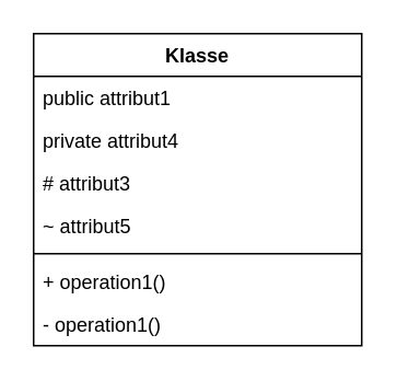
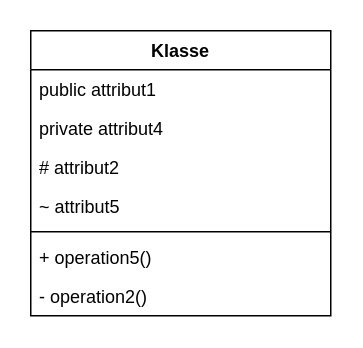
- <mxCell id="5" value="# attribut3" style="text;strokeColor=none;fillColor=none;align=left;verticalAlign=top;spacingLeft=4;spacingRight=4;overflow=hidden;rotatable=0;points=[[0,0.5],[1,0.5]];portConstraint=eastwest;" vertex="1" parent="2"><mxGeometry y="78" width="200" height="26" as="geometry" /></mxCell>
+ <mxCell id="5" value="# attribut2" style="text;strokeColor=none;fillColor=none;align=left;verticalAlign=top;spacingLeft=4;spacingRight=4;overflow=hidden;rotatable=0;points=[[0,0.5],[1,0.5]];portConstraint=eastwest;" vertex="1" parent="2"><mxGeometry y="78" width="200" height="26" as="geometry" /></mxCell>
- <mxCell id="8" value="+ operation1()" style="text;strokeColor=none;fillColor=none;align=left;verticalAlign=top;spacingLeft=4;spacingRight=4;overflow=hidden;rotatable=0;points=[[0,0.5],[1,0.5]];portConstraint=eastwest;" vertex="1" parent="2"><mxGeometry y="138" width="200" height="26" as="geometry" /></mxCell>
+ <mxCell id="8" value="+ operation5()" style="text;strokeColor=none;fillColor=none;align=left;verticalAlign=top;spacingLeft=4;spacingRight=4;overflow=hidden;rotatable=0;points=[[0,0.5],[1,0.5]];portConstraint=eastwest;" vertex="1" parent="2"><mxGeometry y="138" width="200" height="26" as="geometry" /></mxCell>
- <mxCell id="9" value="- operation1()" style="text;strokeColor=none;fillColor=none;align=left;verticalAlign=top;spacingLeft=4;spacingRight=4;overflow=hidden;rotatable=0;points=[[0,0.5],[1,0.5]];portConstraint=eastwest;" vertex="1" parent="2"><mxGeometry y="164" width="200" height="26" as="geometry" /></mxCell>
+ <mxCell id="9" value="- operation2()" style="text;strokeColor=none;fillColor=none;align=left;verticalAlign=top;spacingLeft=4;spacingRight=4;overflow=hidden;rotatable=0;points=[[0,0.5],[1,0.5]];portConstraint=eastwest;" vertex="1" parent="2"><mxGeometry y="164" width="200" height="26" as="geometry" /></mxCell>
